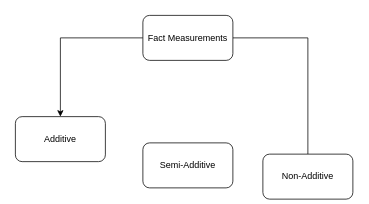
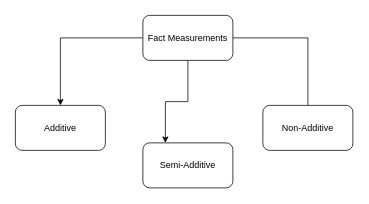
+ <mxCell id="4" style="edgeStyle=orthogonalEdgeStyle;rounded=0;orthogonalLoop=1;jettySize=auto;html=1;entryX=0.25;entryY=0;entryDx=0;entryDy=0;" edge="1" parent="1" source="5" target="7"><mxGeometry relative="1" as="geometry" /></mxCell>
- <mxCell id="6" value="Additive" style="rounded=1;whiteSpace=wrap;html=1;" vertex="1" parent="1"><mxGeometry x="20" y="155" width="120" height="60" as="geometry" /></mxCell>
+ <mxCell id="6" value="Additive" style="rounded=1;whiteSpace=wrap;html=1;" vertex="1" parent="1"><mxGeometry x="20" y="140" width="120" height="60" as="geometry" /></mxCell>
- <mxCell id="8" value="Non-Additive" style="rounded=1;whiteSpace=wrap;html=1;" vertex="1" parent="1"><mxGeometry x="350" y="205" width="120" height="60" as="geometry" /></mxCell>
+ <mxCell id="8" value="Non-Additive" style="rounded=1;whiteSpace=wrap;html=1;" vertex="1" parent="1"><mxGeometry x="350" y="140" width="120" height="60" as="geometry" /></mxCell>
